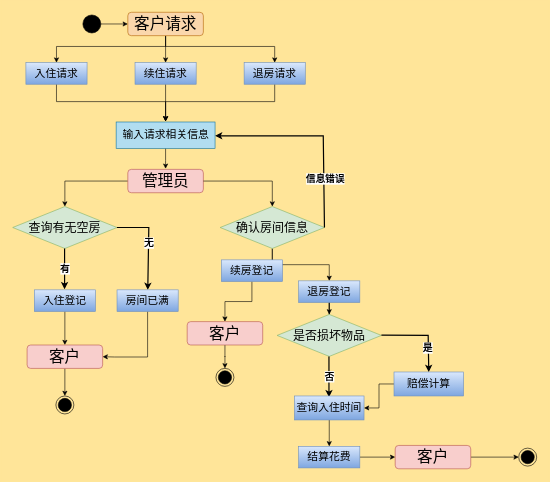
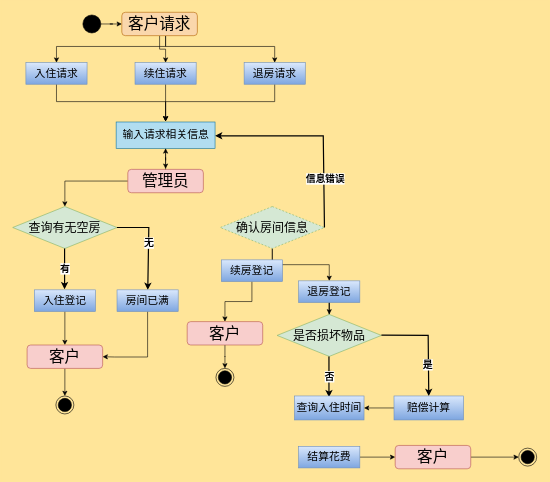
- <mxCell id="5" value="&lt;font style=&quot;font-size: 26px;&quot;&gt;客户请求&lt;/font&gt;" style="rounded=1;whiteSpace=wrap;html=1;fillColor=#fad7ac;strokeColor=#b46504;" vertex="1" parent="1"><mxGeometry x="212" y="20" width="126" height="39" as="geometry" /></mxCell>
+ <mxCell id="5" value="&lt;font style=&quot;font-size: 26px;&quot;&gt;客户请求&lt;/font&gt;" style="rounded=1;whiteSpace=wrap;html=1;fillColor=#fad7ac;strokeColor=#b46504;" vertex="1" parent="1"><mxGeometry x="202" y="20" width="126" height="39" as="geometry" /></mxCell>
- <mxCell id="33" style="edgeStyle=orthogonalEdgeStyle;rounded=0;orthogonalLoop=1;jettySize=auto;html=1;entryX=0.5;entryY=0;entryDx=0;entryDy=0;" edge="1" parent="1" source="32" target="27"><mxGeometry relative="1" as="geometry" /></mxCell>
+ <mxCell id="33" style="edgeStyle=orthogonalEdgeStyle;rounded=0;orthogonalLoop=1;jettySize=auto;html=1;" edge="1" parent="1" source="32" target="30"><mxGeometry relative="1" as="geometry" /></mxCell>
- <mxCell id="27" value="&lt;span style=&quot;font-size: 20px;&quot;&gt;确认房间信息&lt;/span&gt;" style="rhombus;whiteSpace=wrap;html=1;fillColor=#d5e8d4;strokeColor=#82b366;" vertex="1" parent="1"><mxGeometry x="366" y="344" width="174" height="70" as="geometry" /></mxCell>
+ <mxCell id="27" value="&lt;span style=&quot;font-size: 20px;&quot;&gt;确认房间信息&lt;/span&gt;" style="rhombus;whiteSpace=wrap;html=1;fillColor=#d5e8d4;strokeColor=#82b366;dashed=1;" vertex="1" parent="1"><mxGeometry x="366" y="344" width="174" height="70" as="geometry" /></mxCell>
- <mxCell id="47" value="&lt;span style=&quot;font-size: 18px;&quot;&gt;赔偿计算&lt;/span&gt;" style="rounded=0;whiteSpace=wrap;html=1;fillColor=#dae8fc;gradientColor=#7ea6e0;strokeColor=#6c8ebf;" vertex="1" parent="1"><mxGeometry x="656" y="620" width="116" height="40" as="geometry" /></mxCell>
+ <mxCell id="47" value="&lt;span style=&quot;font-size: 18px;&quot;&gt;赔偿计算&lt;/span&gt;" style="rounded=0;whiteSpace=wrap;html=1;fillColor=#dae8fc;gradientColor=#7ea6e0;strokeColor=#6c8ebf;" vertex="1" parent="1"><mxGeometry x="656" y="660" width="116" height="40" as="geometry" /></mxCell>
- <mxCell id="44" value="" style="edgeStyle=orthogonalEdgeStyle;rounded=0;orthogonalLoop=1;jettySize=auto;html=1;" edge="1" parent="1" source="45" target="49"><mxGeometry relative="1" as="geometry" /></mxCell>
